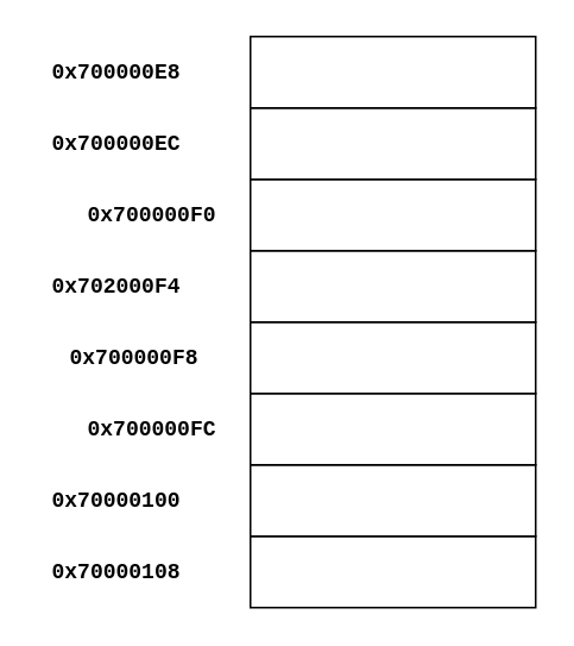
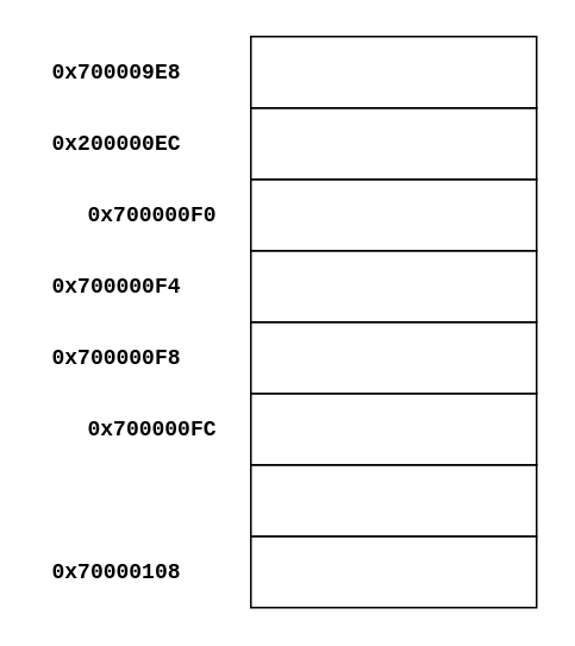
- <mxCell id="17" value="&lt;b&gt;&lt;font face=&quot;Courier New&quot;&gt;0x700000E8&lt;/font&gt;&lt;/b&gt;" style="text;html=1;strokeColor=none;fillColor=none;align=center;verticalAlign=middle;whiteSpace=wrap;rounded=0;" vertex="1" parent="1"><mxGeometry x="20" y="25" width="90" height="30" as="geometry" /></mxCell>
+ <mxCell id="17" value="&lt;b&gt;&lt;font face=&quot;Courier New&quot;&gt;0x700009E8&lt;/font&gt;&lt;/b&gt;" style="text;html=1;strokeColor=none;fillColor=none;align=center;verticalAlign=middle;whiteSpace=wrap;rounded=0;" vertex="1" parent="1"><mxGeometry x="20" y="25" width="90" height="30" as="geometry" /></mxCell>
- <mxCell id="16" value="&lt;b&gt;&lt;font face=&quot;Courier New&quot;&gt;0x700000EC&lt;/font&gt;&lt;/b&gt;" style="text;html=1;strokeColor=none;fillColor=none;align=center;verticalAlign=middle;whiteSpace=wrap;rounded=0;" vertex="1" parent="1"><mxGeometry x="20" y="65" width="90" height="30" as="geometry" /></mxCell>
+ <mxCell id="16" value="&lt;b&gt;&lt;font face=&quot;Courier New&quot;&gt;0x200000EC&lt;/font&gt;&lt;/b&gt;" style="text;html=1;strokeColor=none;fillColor=none;align=center;verticalAlign=middle;whiteSpace=wrap;rounded=0;" vertex="1" parent="1"><mxGeometry x="20" y="65" width="90" height="30" as="geometry" /></mxCell>
- <mxCell id="14" value="&lt;b&gt;&lt;font face=&quot;Courier New&quot;&gt;0x702000F4&lt;/font&gt;&lt;/b&gt;" style="text;html=1;strokeColor=none;fillColor=none;align=center;verticalAlign=middle;whiteSpace=wrap;rounded=0;" vertex="1" parent="1"><mxGeometry x="20" y="145" width="90" height="30" as="geometry" /></mxCell>
+ <mxCell id="14" value="&lt;b&gt;&lt;font face=&quot;Courier New&quot;&gt;0x700000F4&lt;/font&gt;&lt;/b&gt;" style="text;html=1;strokeColor=none;fillColor=none;align=center;verticalAlign=middle;whiteSpace=wrap;rounded=0;" vertex="1" parent="1"><mxGeometry x="20" y="145" width="90" height="30" as="geometry" /></mxCell>
- <mxCell id="13" value="&lt;b&gt;&lt;font face=&quot;Courier New&quot;&gt;0x700000F8&lt;/font&gt;&lt;/b&gt;" style="text;html=1;strokeColor=none;fillColor=none;align=center;verticalAlign=middle;whiteSpace=wrap;rounded=0;" vertex="1" parent="1"><mxGeometry x="30" y="185" width="90" height="30" as="geometry" /></mxCell>
+ <mxCell id="13" value="&lt;b&gt;&lt;font face=&quot;Courier New&quot;&gt;0x700000F8&lt;/font&gt;&lt;/b&gt;" style="text;html=1;strokeColor=none;fillColor=none;align=center;verticalAlign=middle;whiteSpace=wrap;rounded=0;" vertex="1" parent="1"><mxGeometry x="20" y="185" width="90" height="30" as="geometry" /></mxCell>
- <mxCell id="11" value="&lt;b&gt;&lt;font face=&quot;Courier New&quot;&gt;0x70000100&lt;/font&gt;&lt;/b&gt;" style="text;html=1;strokeColor=none;fillColor=none;align=center;verticalAlign=middle;whiteSpace=wrap;rounded=0;" vertex="1" parent="1"><mxGeometry x="20" y="265" width="90" height="30" as="geometry" /></mxCell>
